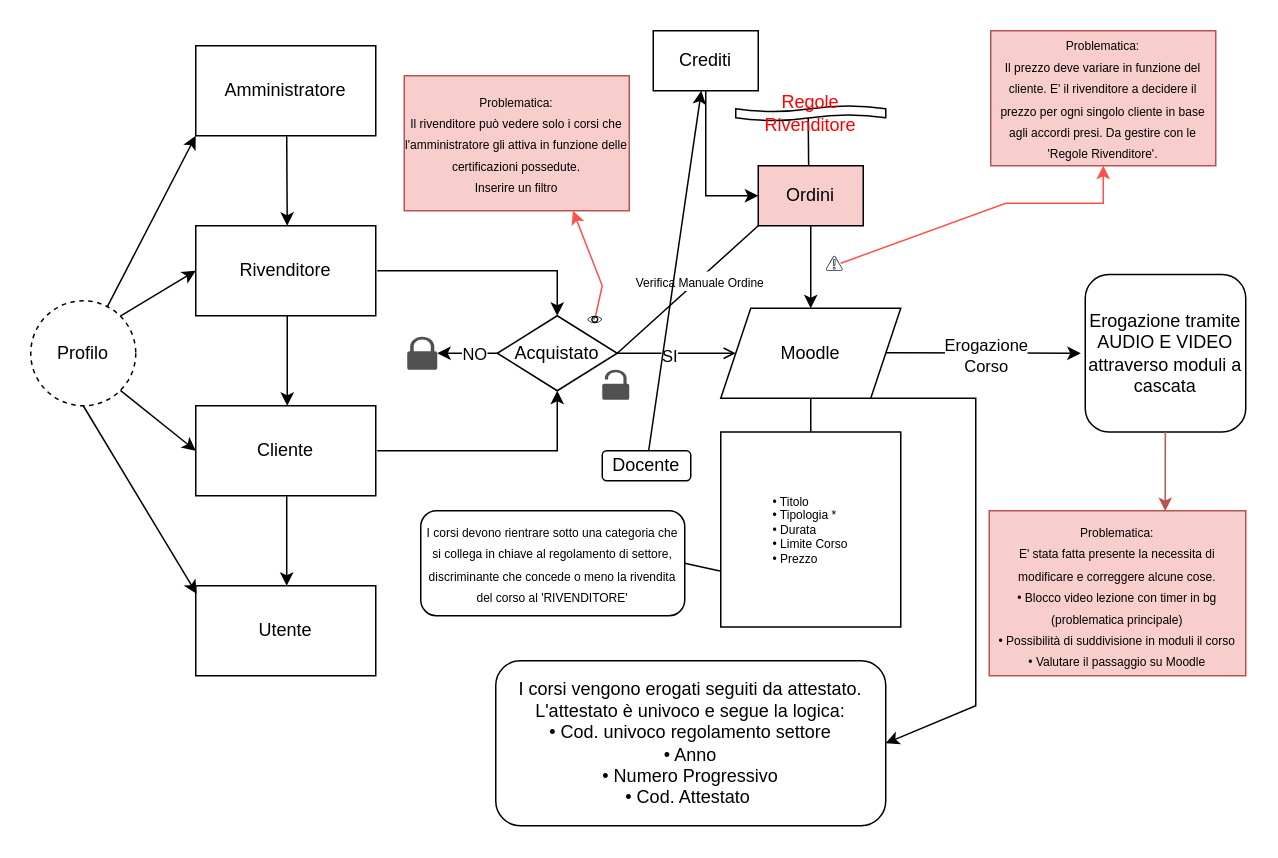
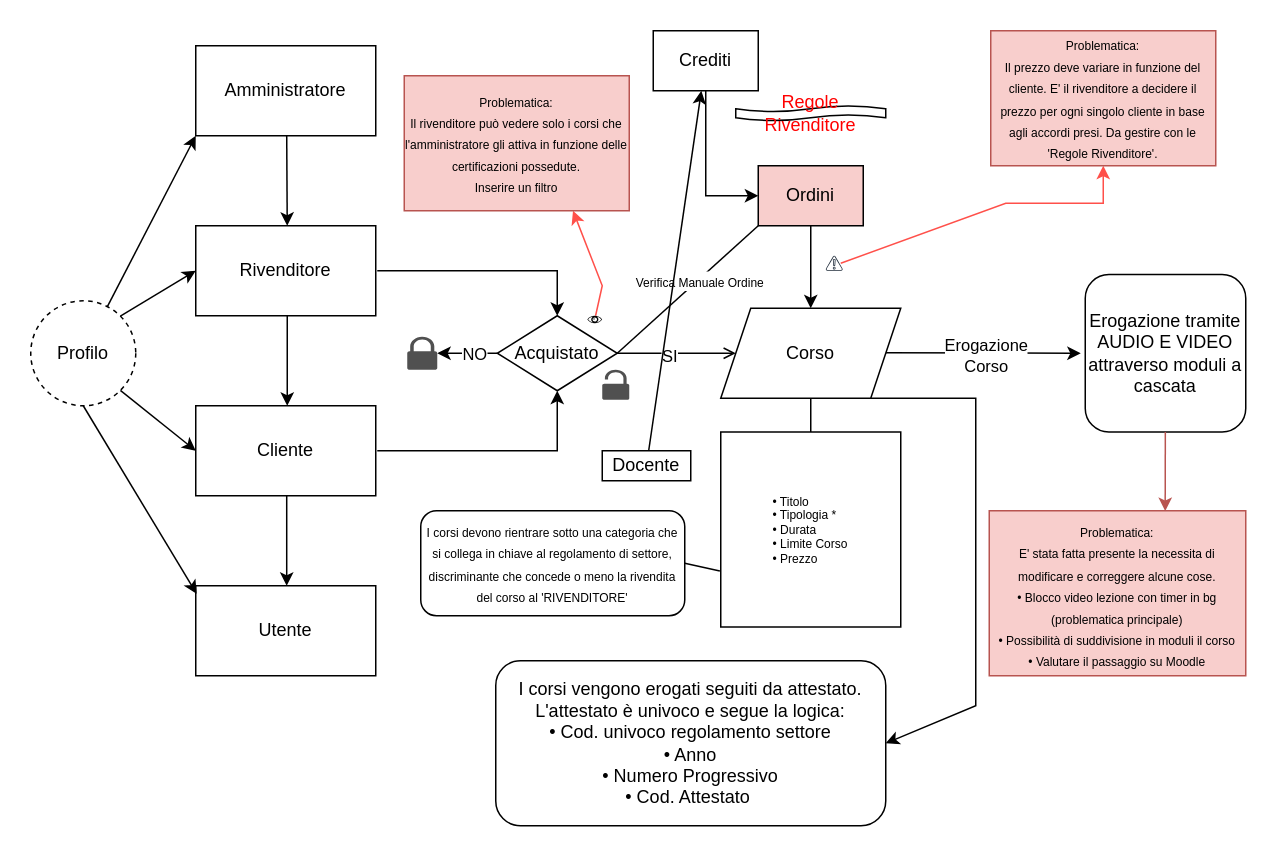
- <mxCell id="42" value="" style="endArrow=none;html=1;rounded=0;entryX=0.483;entryY=0.775;entryDx=0;entryDy=0;entryPerimeter=0;exitX=0.48;exitY=0.001;exitDx=0;exitDy=0;exitPerimeter=0;" edge="1" parent="1" source="24" target="43"><mxGeometry width="50" height="50" relative="1" as="geometry"><mxPoint x="505" y="160" as="sourcePoint" /><mxPoint x="555" y="110" as="targetPoint" /></mxGeometry></mxCell>
- <mxCell id="10" value="Moodle" style="shape=parallelogram;perimeter=parallelogramPerimeter;whiteSpace=wrap;html=1;fixedSize=1;" vertex="1" parent="1"><mxGeometry x="480" y="205" width="120" height="60" as="geometry" /></mxCell>
+ <mxCell id="10" value="Corso" style="shape=parallelogram;perimeter=parallelogramPerimeter;whiteSpace=wrap;html=1;fixedSize=1;" vertex="1" parent="1"><mxGeometry x="480" y="205" width="120" height="60" as="geometry" /></mxCell>
- <mxCell id="38" value="Docente" style="whiteSpace=wrap;html=1;rounded=1;" vertex="1" parent="1"><mxGeometry x="401" y="300" width="59" height="20" as="geometry" /></mxCell>
+ <mxCell id="38" value="Docente" style="rounded=0;whiteSpace=wrap;html=1;" vertex="1" parent="1"><mxGeometry x="401" y="300" width="59" height="20" as="geometry" /></mxCell>
